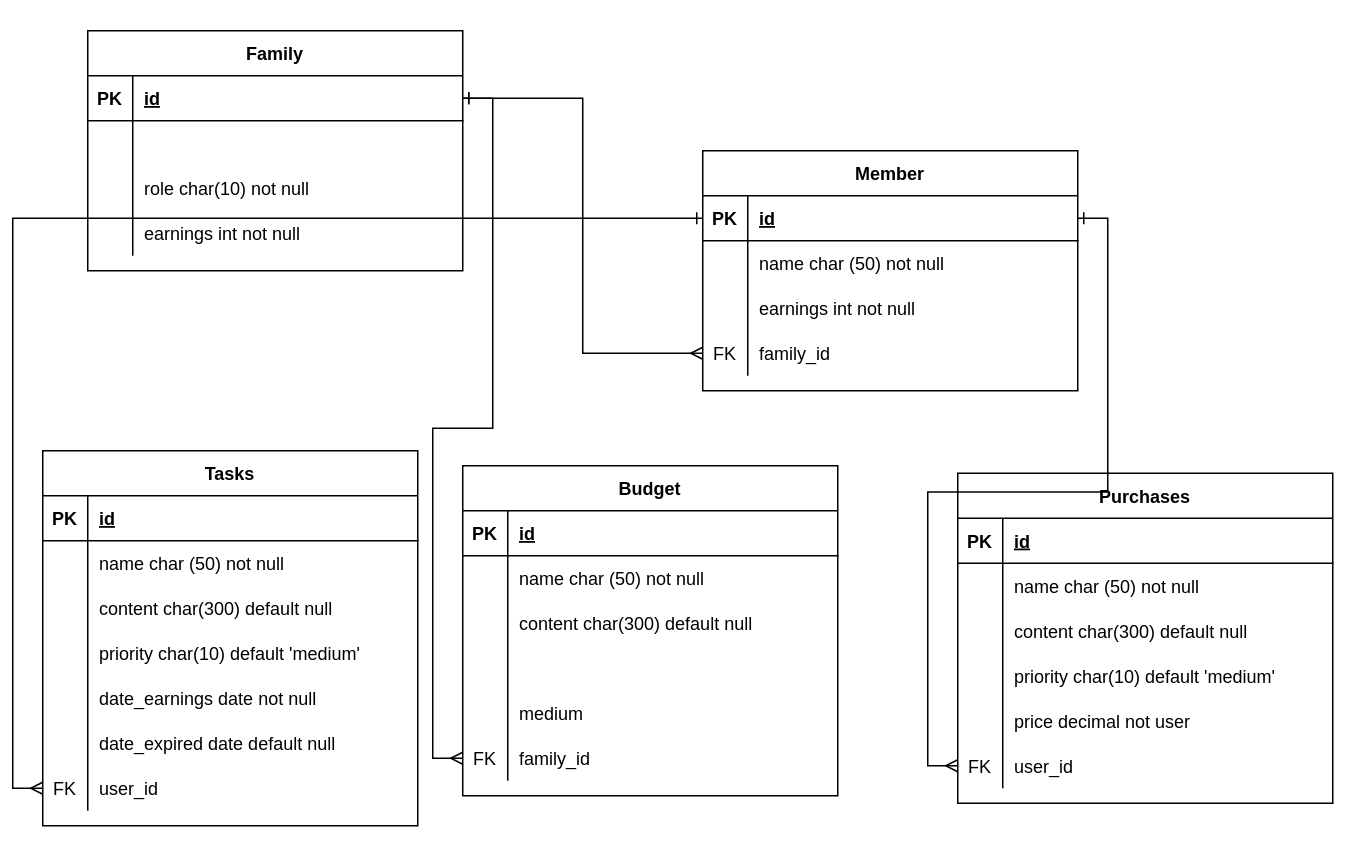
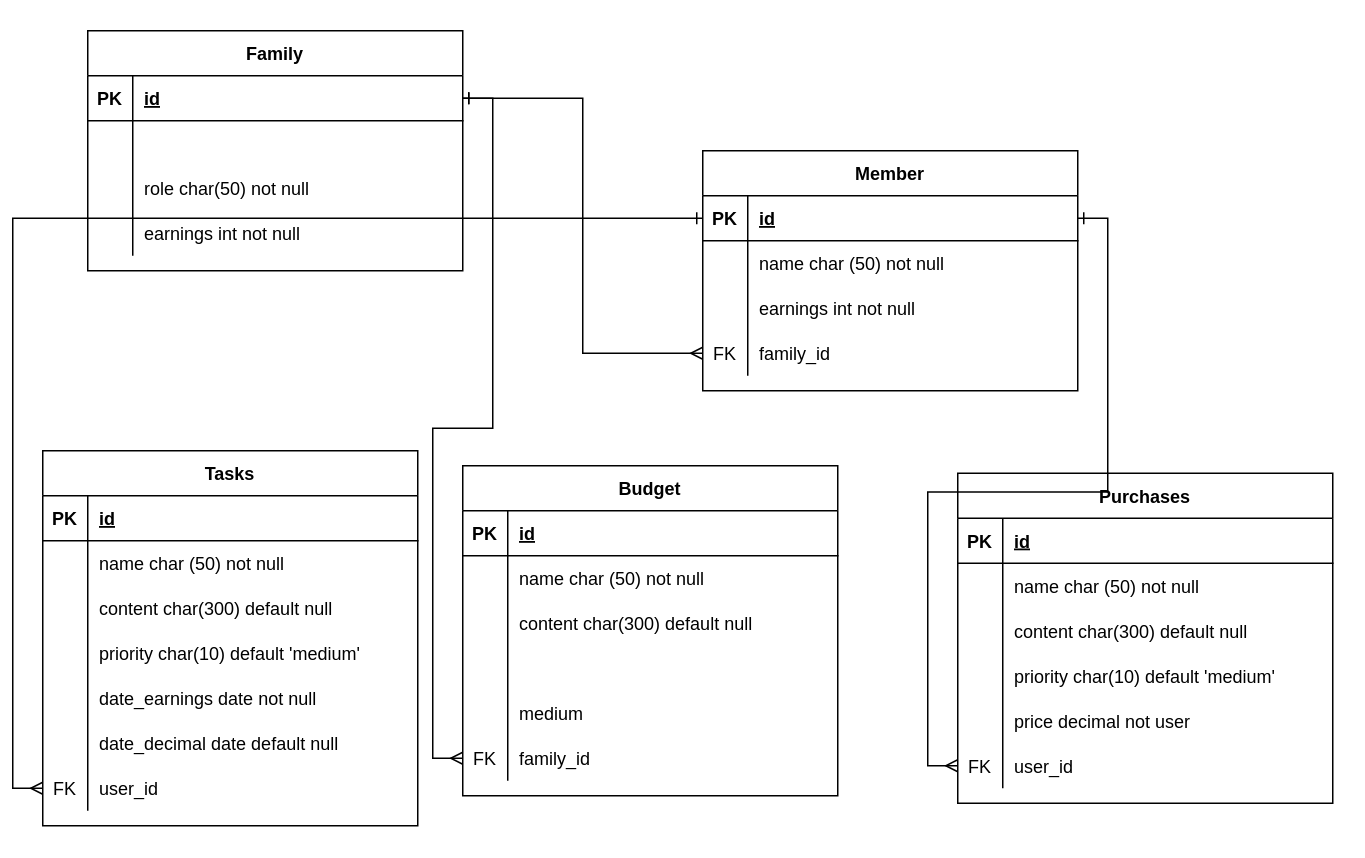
- <mxCell id="82" value="role char(10) not null" style="shape=partialRectangle;overflow=hidden;connectable=0;fillColor=none;top=0;left=0;bottom=0;right=0;align=left;spacingLeft=6;" parent="80" vertex="1"><mxGeometry x="30" width="220" height="30" as="geometry" /></mxCell>
+ <mxCell id="82" value="role char(50) not null" style="shape=partialRectangle;overflow=hidden;connectable=0;fillColor=none;top=0;left=0;bottom=0;right=0;align=left;spacingLeft=6;" parent="80" vertex="1"><mxGeometry x="30" width="220" height="30" as="geometry" /></mxCell>
- <mxCell id="20" value="date_expired date default null" style="shape=partialRectangle;overflow=hidden;connectable=0;fillColor=none;top=0;left=0;bottom=0;right=0;align=left;spacingLeft=6;" parent="18" vertex="1"><mxGeometry x="30" width="220" height="30" as="geometry" /></mxCell>
+ <mxCell id="20" value="date_decimal date default null" style="shape=partialRectangle;overflow=hidden;connectable=0;fillColor=none;top=0;left=0;bottom=0;right=0;align=left;spacingLeft=6;" parent="18" vertex="1"><mxGeometry x="30" width="220" height="30" as="geometry" /></mxCell>
